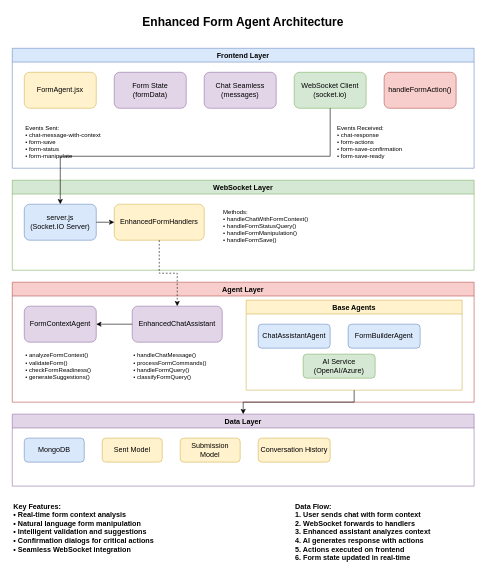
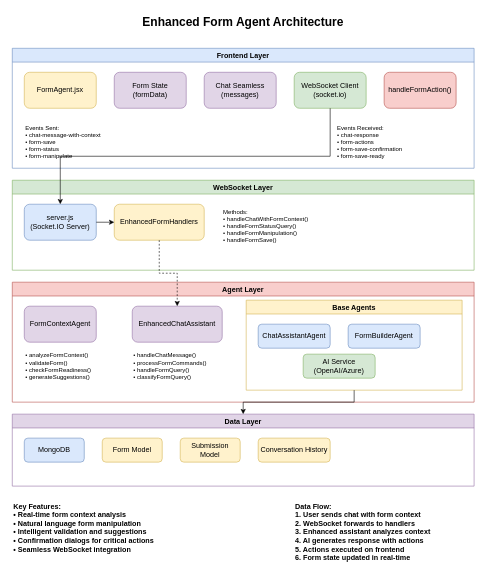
- <mxCell id="32" style="edgeStyle=orthogonalEdgeStyle;rounded=0;orthogonalLoop=1;jettySize=auto;html=1;exitX=0;exitY=0.5;exitDx=0;exitDy=0;entryX=1;entryY=0.5;entryDx=0;entryDy=0;" parent="1" source="18" target="16" edge="1"><mxGeometry relative="1" as="geometry" /></mxCell>
- <mxCell id="26" value="Sent Model" style="rounded=1;whiteSpace=wrap;html=1;fillColor=#fff2cc;strokeColor=#d6b656;" parent="24" vertex="1"><mxGeometry x="150" y="40" width="100" height="40" as="geometry" /></mxCell>
+ <mxCell id="26" value="Form Model" style="rounded=1;whiteSpace=wrap;html=1;fillColor=#fff2cc;strokeColor=#d6b656;" parent="24" vertex="1"><mxGeometry x="150" y="40" width="100" height="40" as="geometry" /></mxCell>
